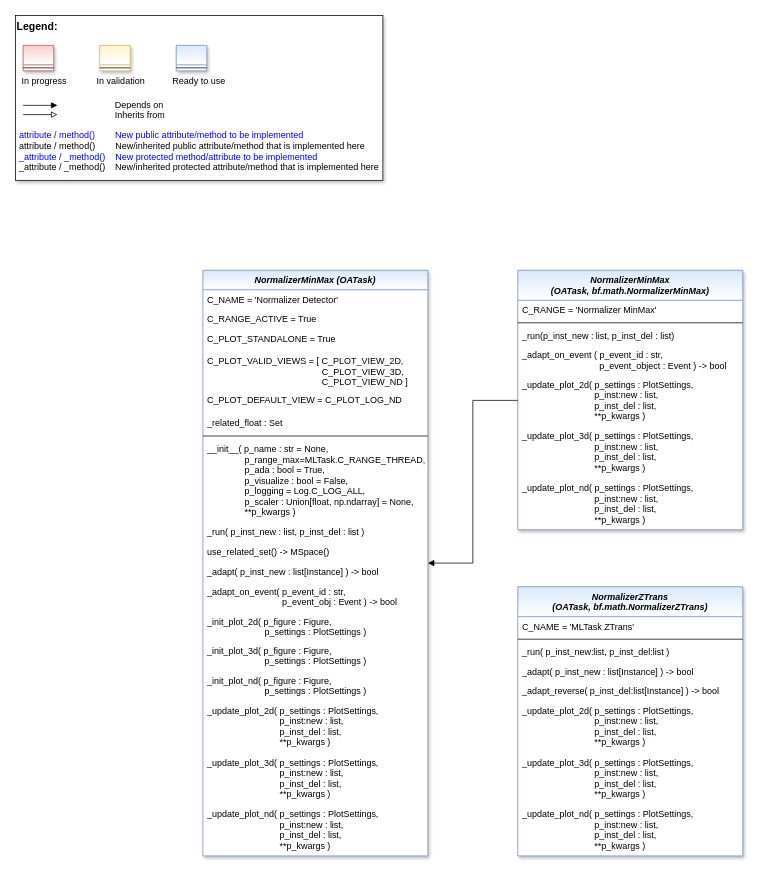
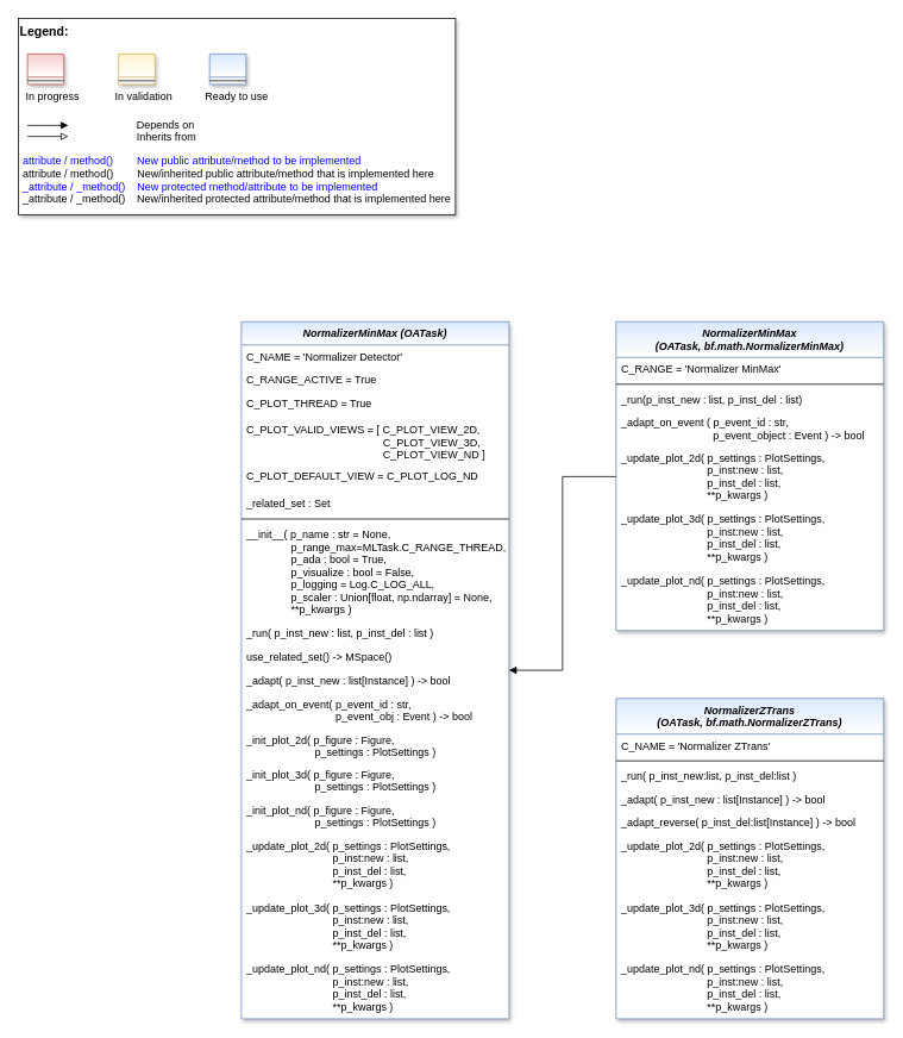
- <mxCell id="15" value="C_PLOT_STANDALONE = True" style="text;align=left;verticalAlign=top;spacingLeft=4;spacingRight=4;overflow=hidden;rotatable=0;points=[[0,0.5],[1,0.5]];portConstraint=eastwest;fontColor=default;" parent="12" vertex="1"><mxGeometry y="78" width="300" height="30" as="geometry" /></mxCell>
+ <mxCell id="15" value="C_PLOT_THREAD = True" style="text;align=left;verticalAlign=top;spacingLeft=4;spacingRight=4;overflow=hidden;rotatable=0;points=[[0,0.5],[1,0.5]];portConstraint=eastwest;fontColor=default;" parent="12" vertex="1"><mxGeometry y="78" width="300" height="30" as="geometry" /></mxCell>
- <mxCell id="18" value="_related_float : Set" style="text;align=left;verticalAlign=top;spacingLeft=4;spacingRight=4;overflow=hidden;rotatable=0;points=[[0,0.5],[1,0.5]];portConstraint=eastwest;fontColor=default;" parent="12" vertex="1"><mxGeometry y="190" width="300" height="27" as="geometry" /></mxCell>
+ <mxCell id="18" value="_related_set : Set" style="text;align=left;verticalAlign=top;spacingLeft=4;spacingRight=4;overflow=hidden;rotatable=0;points=[[0,0.5],[1,0.5]];portConstraint=eastwest;fontColor=default;" parent="12" vertex="1"><mxGeometry y="190" width="300" height="27" as="geometry" /></mxCell>
- <mxCell id="32" value="C_NAME = 'MLTask ZTrans'" style="text;align=left;verticalAlign=top;spacingLeft=4;spacingRight=4;overflow=hidden;rotatable=0;points=[[0,0.5],[1,0.5]];portConstraint=eastwest;fontColor=default;" parent="31" vertex="1"><mxGeometry y="40" width="300" height="26" as="geometry" /></mxCell>
+ <mxCell id="32" value="C_NAME = 'Normalizer ZTrans'" style="text;align=left;verticalAlign=top;spacingLeft=4;spacingRight=4;overflow=hidden;rotatable=0;points=[[0,0.5],[1,0.5]];portConstraint=eastwest;fontColor=default;" parent="31" vertex="1"><mxGeometry y="40" width="300" height="26" as="geometry" /></mxCell>
